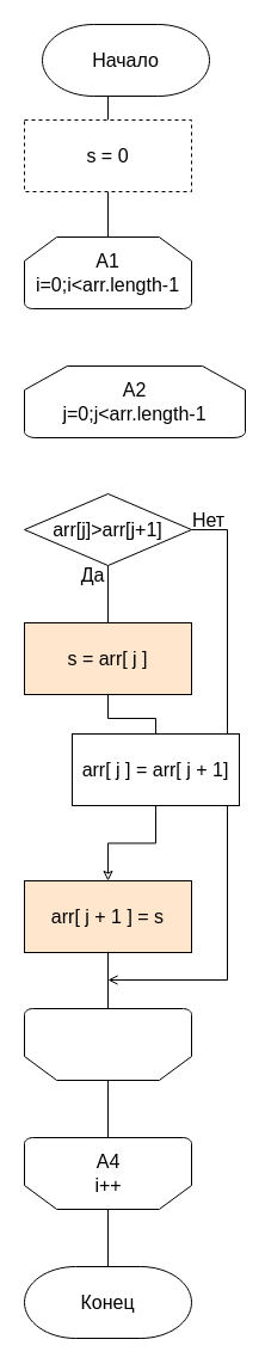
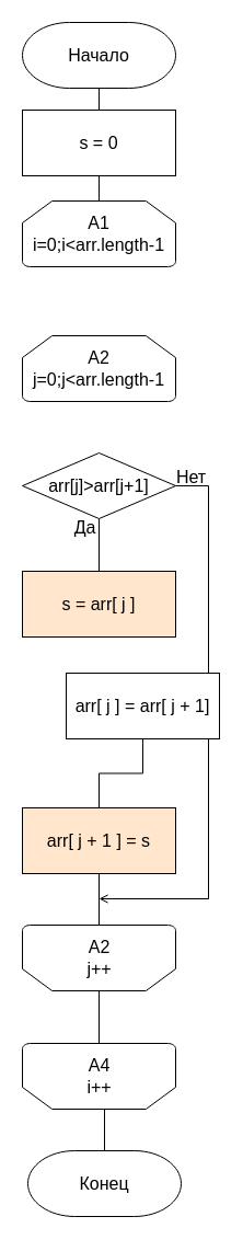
- <mxCell id="3" value="Начало" style="strokeWidth=1;html=1;shape=mxgraph.flowchart.terminator;whiteSpace=wrap;fontSize=16;" vertex="1" parent="1"><mxGeometry x="35" y="20" width="140" height="60" as="geometry" /></mxCell>
+ <mxCell id="3" value="Начало" style="strokeWidth=1;html=1;shape=mxgraph.flowchart.terminator;whiteSpace=wrap;fontSize=16;" vertex="1" parent="1"><mxGeometry x="20" y="20" width="140" height="60" as="geometry" /></mxCell>
- <mxCell id="21" value="s = 0" style="rounded=0;whiteSpace=wrap;html=1;fontSize=16;dashed=1;" vertex="1" parent="1"><mxGeometry x="20" y="100" width="140" height="60" as="geometry" /></mxCell>
+ <mxCell id="21" value="s = 0" style="rounded=0;whiteSpace=wrap;html=1;fontSize=16;" vertex="1" parent="1"><mxGeometry x="20" y="100" width="140" height="60" as="geometry" /></mxCell>
- <mxCell id="6" value="A1&lt;br&gt;i=0;i&amp;lt;arr.length-1" style="strokeWidth=1;html=1;shape=mxgraph.flowchart.loop_limit;whiteSpace=wrap;fontSize=16;" vertex="1" parent="1"><mxGeometry x="20" y="198" width="140" height="60" as="geometry" /></mxCell>
+ <mxCell id="6" value="A1&lt;br&gt;i=0;i&amp;lt;arr.length-1" style="strokeWidth=1;html=1;shape=mxgraph.flowchart.loop_limit;whiteSpace=wrap;fontSize=16;" vertex="1" parent="1"><mxGeometry x="20" y="183" width="140" height="60" as="geometry" /></mxCell>
- <mxCell id="5" value="A2&lt;br&gt;j=0;j&amp;lt;arr.length-1" style="strokeWidth=1;html=1;shape=mxgraph.flowchart.loop_limit;whiteSpace=wrap;fontSize=16;" vertex="1" parent="1"><mxGeometry x="20" y="306" width="185" height="60" as="geometry" /></mxCell>
+ <mxCell id="5" value="A2&lt;br&gt;j=0;j&amp;lt;arr.length-1" style="strokeWidth=1;html=1;shape=mxgraph.flowchart.loop_limit;whiteSpace=wrap;fontSize=16;" vertex="1" parent="1"><mxGeometry x="20" y="306" width="140" height="60" as="geometry" /></mxCell>
- <mxCell id="14" style="edgeStyle=orthogonalEdgeStyle;rounded=0;orthogonalLoop=1;jettySize=auto;html=1;exitX=0.5;exitY=1;exitDx=0;exitDy=0;entryX=0.5;entryY=0;entryDx=0;entryDy=0;endArrow=none;endFill=0;fontSize=16;" edge="1" parent="1" source="15" target="17"><mxGeometry relative="1" as="geometry" /></mxCell>
- <mxCell id="16" style="edgeStyle=orthogonalEdgeStyle;rounded=0;orthogonalLoop=1;jettySize=auto;html=1;exitX=0.5;exitY=1;exitDx=0;exitDy=0;entryX=0.5;entryY=0;entryDx=0;entryDy=0;endArrow=classic;endFill=0;fontSize=16;" edge="1" parent="1" source="17" target="19"><mxGeometry relative="1" as="geometry" /></mxCell>
+ <mxCell id="16" style="edgeStyle=orthogonalEdgeStyle;rounded=0;orthogonalLoop=1;jettySize=auto;html=1;exitX=0.5;exitY=1;exitDx=0;exitDy=0;entryX=0.5;entryY=0;entryDx=0;entryDy=0;endArrow=none;endFill=0;fontSize=16;" edge="1" parent="1" source="17" target="19"><mxGeometry relative="1" as="geometry" /></mxCell>
+ <mxCell id="24" value="A2&lt;br&gt;j++" style="text;html=1;align=center;verticalAlign=middle;resizable=0;points=[];autosize=1;fontSize=16;" vertex="1" parent="1"><mxGeometry x="70" y="854" width="40" height="40" as="geometry" /></mxCell>
- <mxCell id="4" value="Конец" style="strokeWidth=1;html=1;shape=mxgraph.flowchart.terminator;whiteSpace=wrap;fontSize=16;" vertex="1" parent="1"><mxGeometry x="20" y="1060" width="140" height="60" as="geometry" /></mxCell>
+ <mxCell id="4" value="Конец" style="strokeWidth=1;html=1;shape=mxgraph.flowchart.terminator;whiteSpace=wrap;fontSize=16;" vertex="1" parent="1"><mxGeometry x="25" y="1050" width="140" height="60" as="geometry" /></mxCell>
